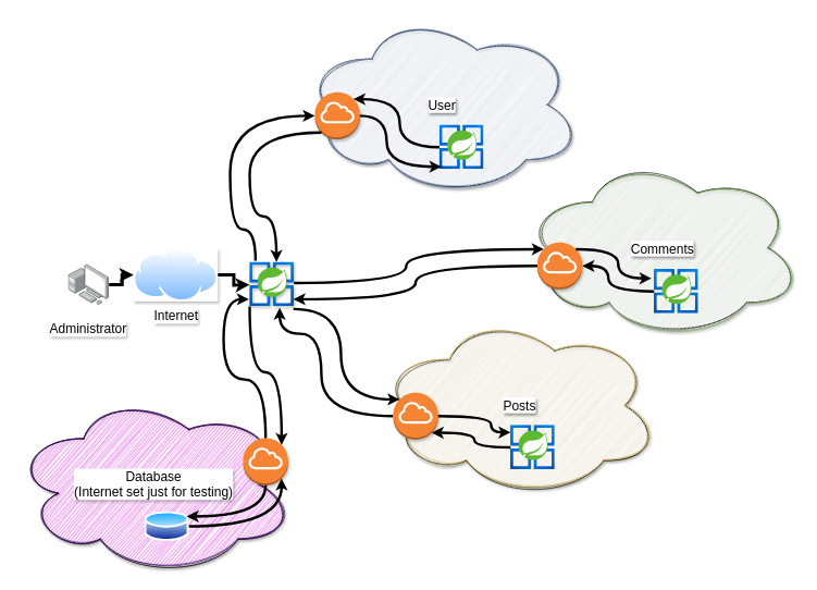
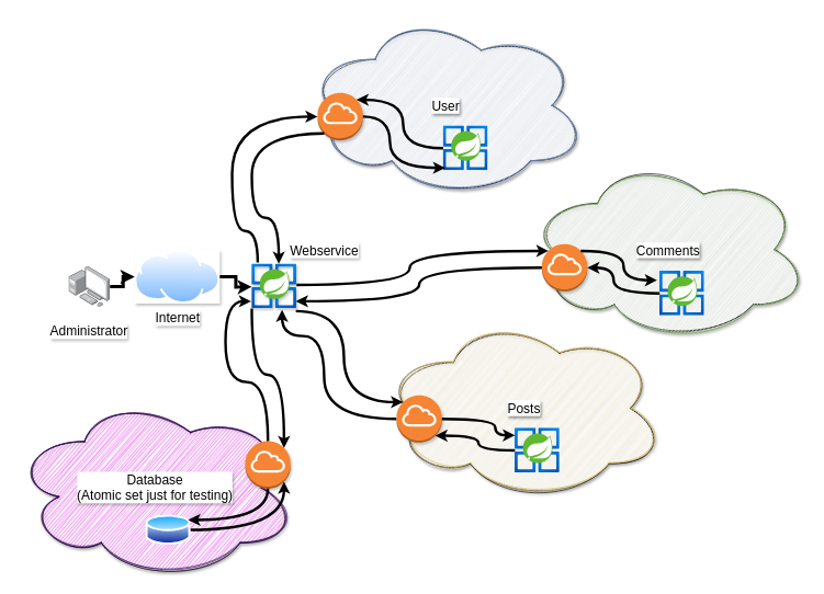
+ <mxCell id="24" value="Webservice" style="text;html=1;align=center;verticalAlign=middle;resizable=0;points=[];autosize=1;strokeColor=none;fillColor=none;fontSize=20;labelBackgroundColor=default;textShadow=1;labelBorderColor=none;" parent="1" vertex="1"><mxGeometry x="427" y="360" width="130" height="40" as="geometry" /></mxCell>
- <mxCell id="34" value="Database&lt;div&gt;(Internet set just for testing)&lt;/div&gt;" style="ellipse;shape=cloud;whiteSpace=wrap;html=1;align=center;fontSize=20;labelBackgroundColor=default;textShadow=1;labelBorderColor=none;fillColor=#FF33FF;strokeColor=#330066;shadow=1;sketch=1;curveFitting=1;jiggle=2;" vertex="1" parent="1"><mxGeometry x="20" y="601" width="430" height="280" as="geometry" /></mxCell>
+ <mxCell id="34" value="Database&lt;div&gt;(Atomic set just for testing)&lt;/div&gt;" style="ellipse;shape=cloud;whiteSpace=wrap;html=1;align=center;fontSize=20;labelBackgroundColor=default;textShadow=1;labelBorderColor=none;fillColor=#FF33FF;strokeColor=#330066;shadow=1;sketch=1;curveFitting=1;jiggle=2;" vertex="1" parent="1"><mxGeometry x="20" y="601" width="430" height="280" as="geometry" /></mxCell>
